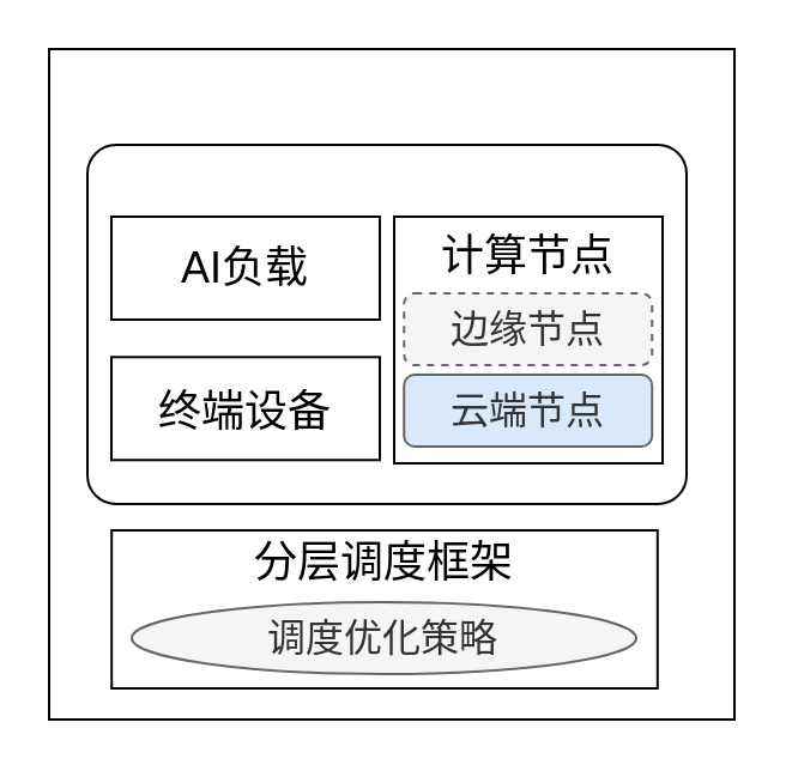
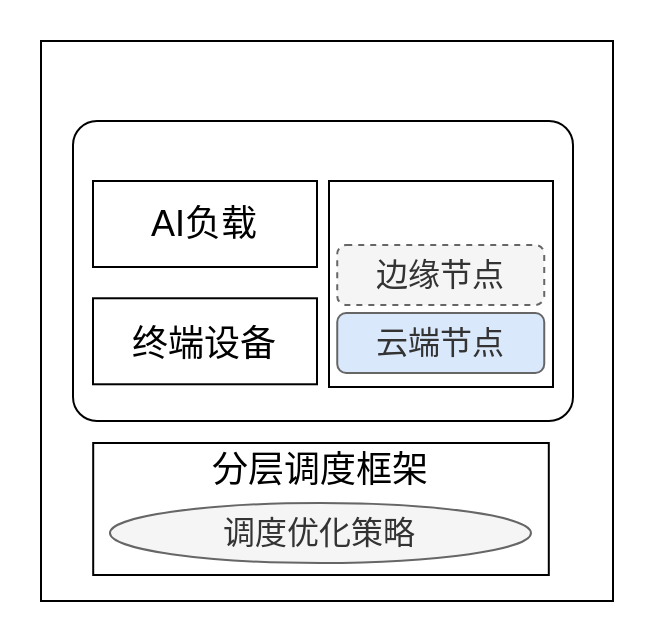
- <mxCell id="10" value="&lt;font size=&quot;4&quot;&gt;计算节点&lt;/font&gt;" style="text;html=1;align=center;verticalAlign=middle;whiteSpace=wrap;rounded=0;" parent="6" vertex="1"><mxGeometry x="12" y="2" width="88" height="30" as="geometry" /></mxCell>
